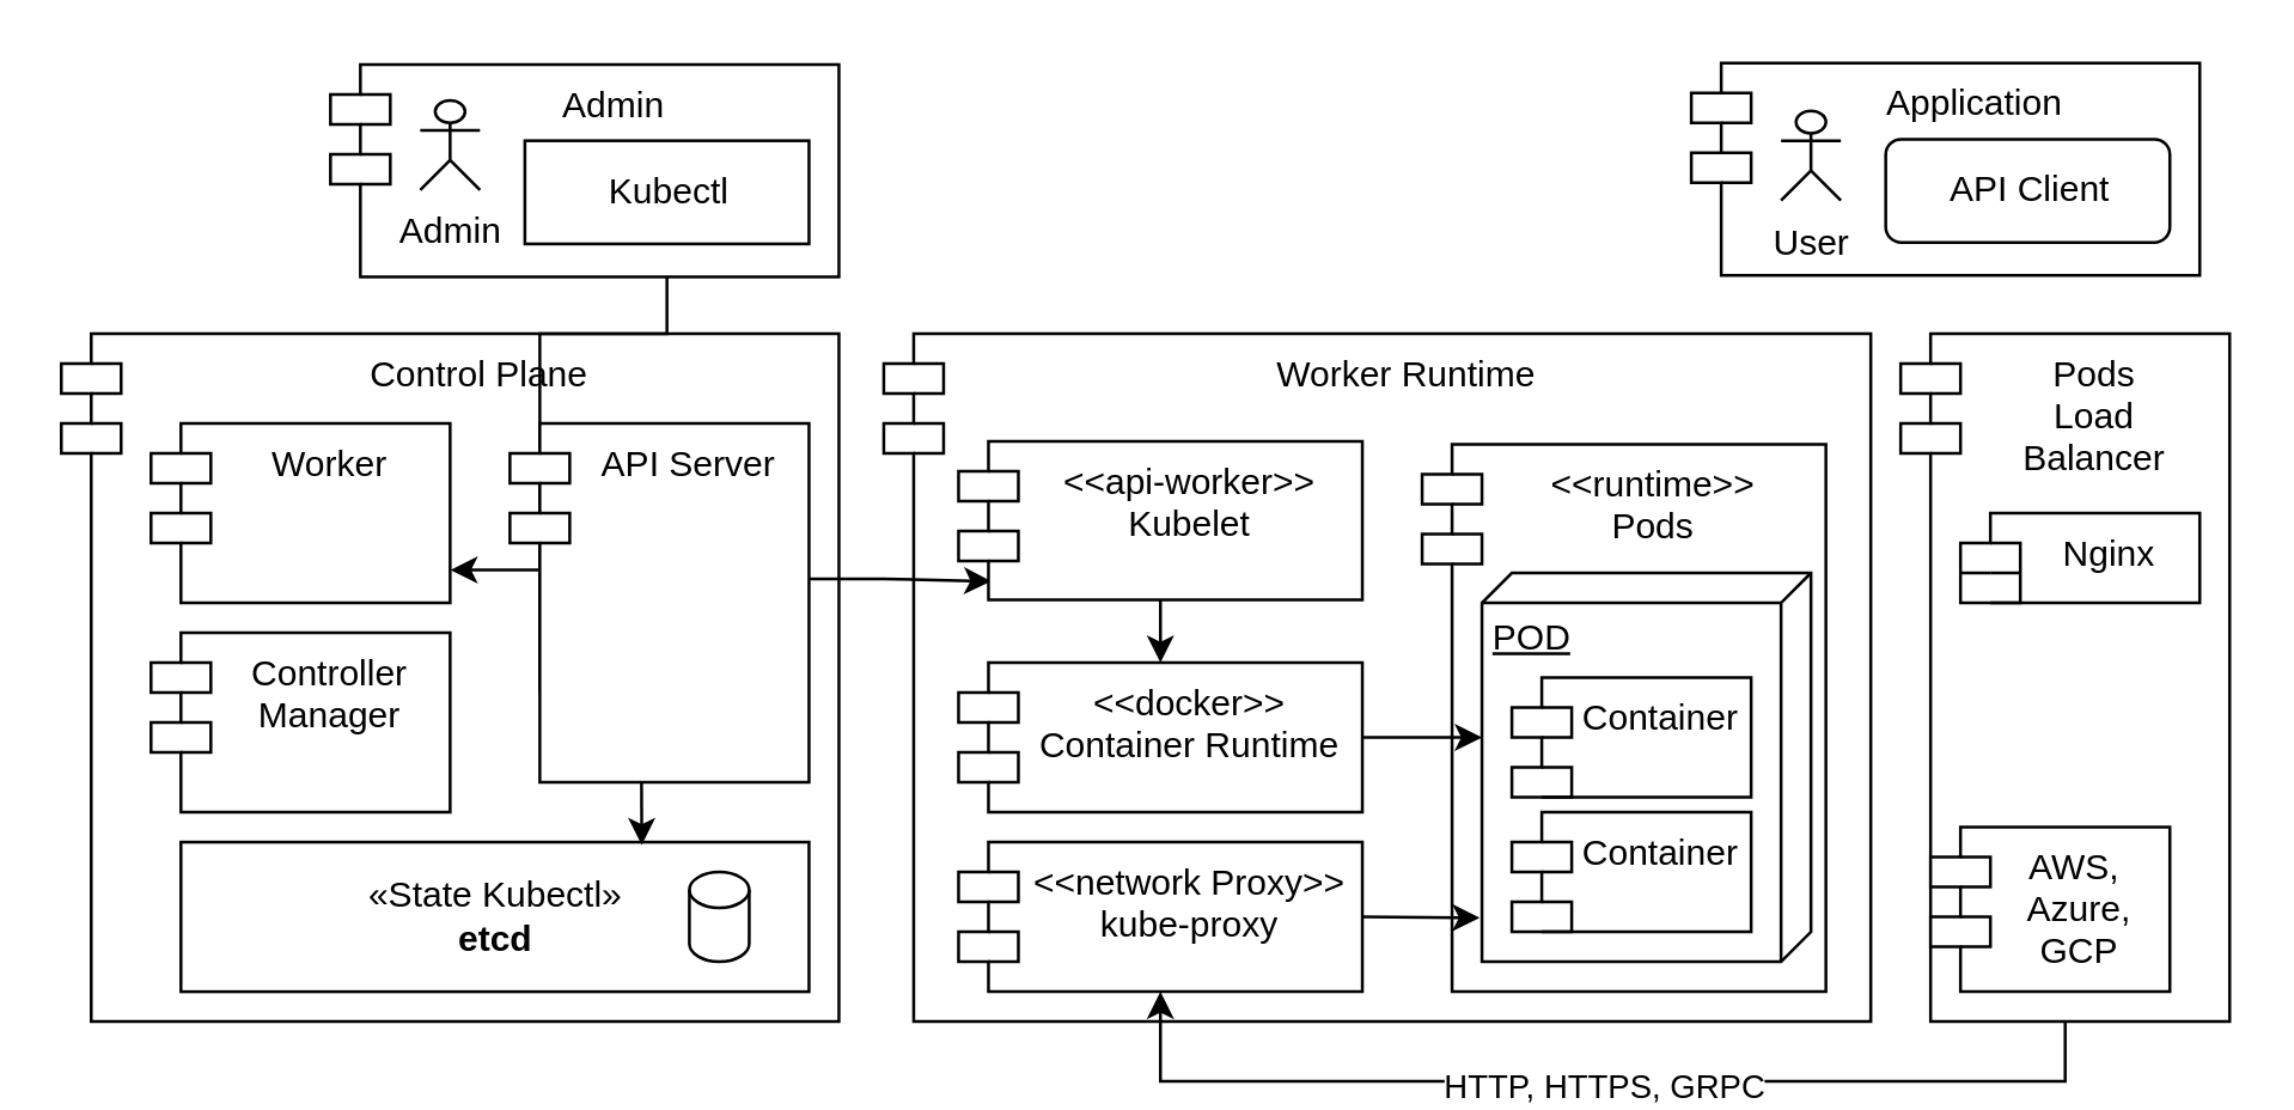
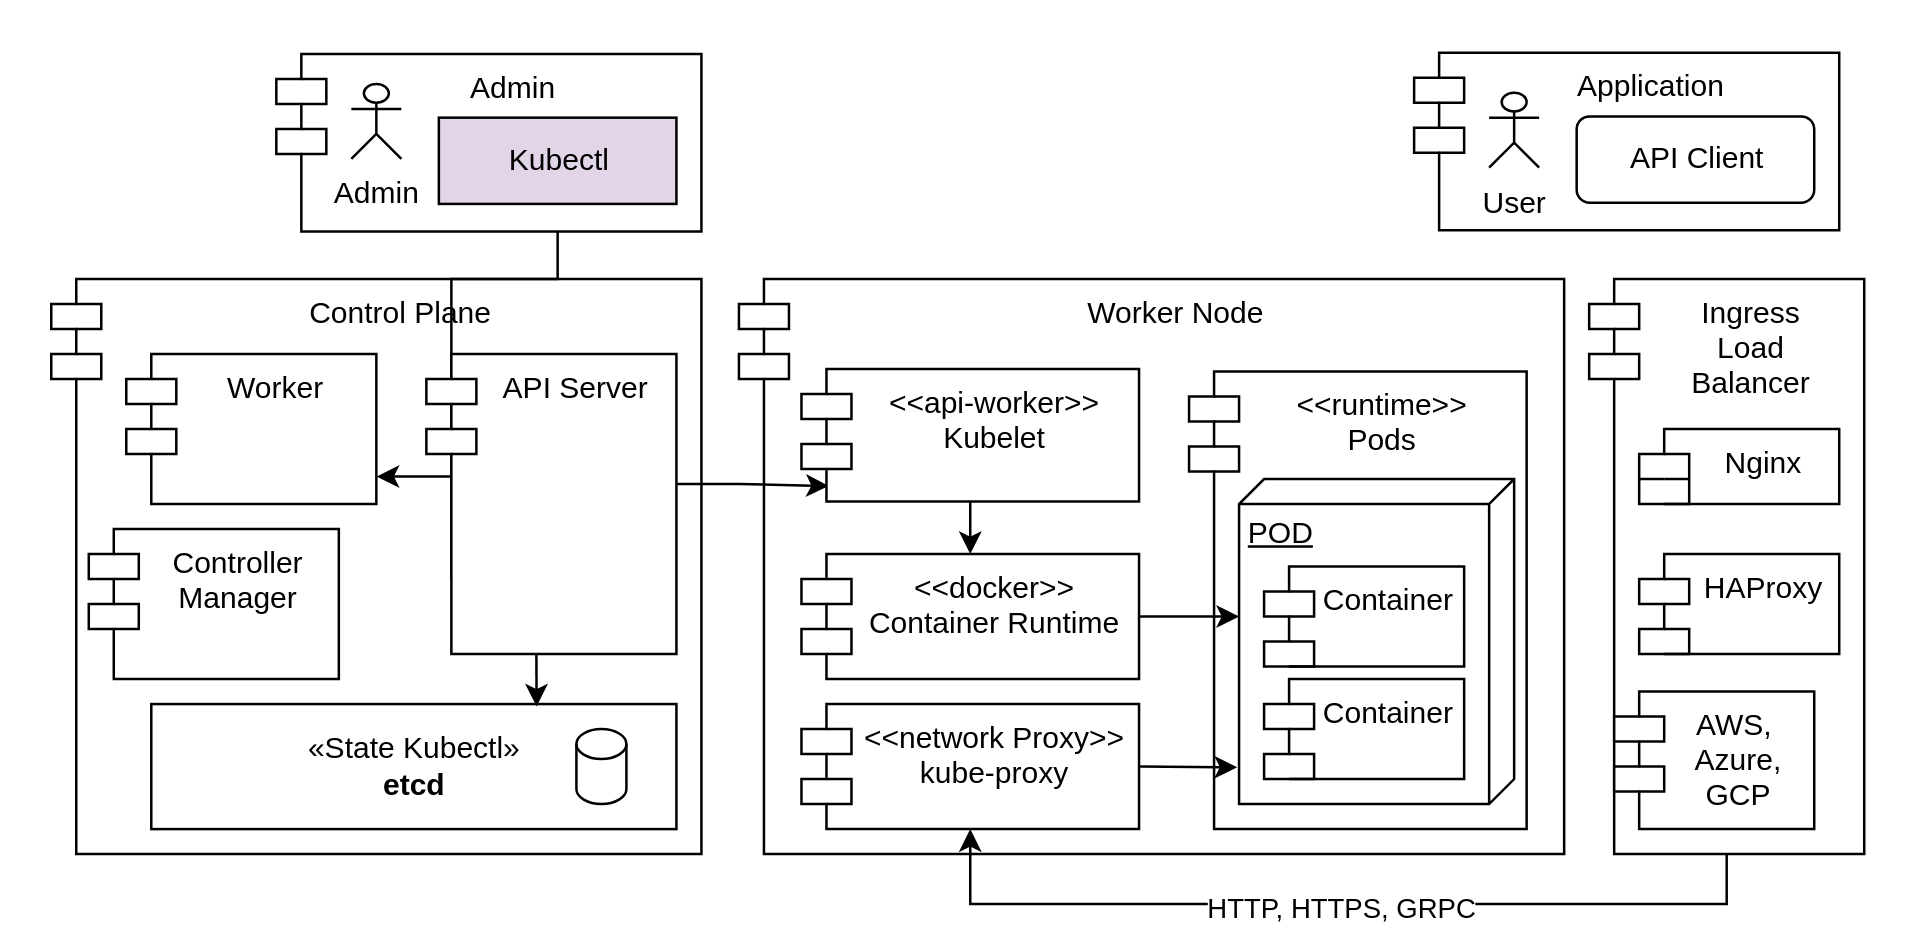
- <mxCell id="30" value="Kubectl" style="html=1;" vertex="1" parent="1"><mxGeometry x="175" y="46.5" width="95" height="34.5" as="geometry" /></mxCell>
+ <mxCell id="30" value="Kubectl" style="html=1;fillColor=#e1d5e7;" vertex="1" parent="1"><mxGeometry x="175" y="46.5" width="95" height="34.5" as="geometry" /></mxCell>
- <mxCell id="3" value="Worker Runtime" style="shape=module;align=left;spacingLeft=20;align=center;verticalAlign=top;" vertex="1" parent="1"><mxGeometry x="295" y="111" width="330" height="230" as="geometry" /></mxCell>
+ <mxCell id="3" value="Worker Node" style="shape=module;align=left;spacingLeft=20;align=center;verticalAlign=top;" vertex="1" parent="1"><mxGeometry x="295" y="111" width="330" height="230" as="geometry" /></mxCell>
- <mxCell id="6" value="Pods &#10;Load &#10;Balancer" style="shape=module;align=left;spacingLeft=20;align=center;verticalAlign=top;" vertex="1" parent="1"><mxGeometry x="635" y="111" width="110" height="230" as="geometry" /></mxCell>
+ <mxCell id="6" value="Ingress &#10;Load &#10;Balancer" style="shape=module;align=left;spacingLeft=20;align=center;verticalAlign=top;" vertex="1" parent="1"><mxGeometry x="635" y="111" width="110" height="230" as="geometry" /></mxCell>
- <mxCell id="14" value="Controller&#10;Manager" style="shape=module;align=left;spacingLeft=20;align=center;verticalAlign=top;" vertex="1" parent="1"><mxGeometry x="50" y="211" width="100" height="60" as="geometry" /></mxCell>
+ <mxCell id="14" value="Controller&#10;Manager" style="shape=module;align=left;spacingLeft=20;align=center;verticalAlign=top;" vertex="1" parent="1"><mxGeometry x="35" y="211" width="100" height="60" as="geometry" /></mxCell>
+ <mxCell id="27" value="HAProxy" style="shape=module;align=left;spacingLeft=20;align=center;verticalAlign=top;" vertex="1" parent="1"><mxGeometry x="655" y="221" width="80" height="40" as="geometry" /></mxCell>
